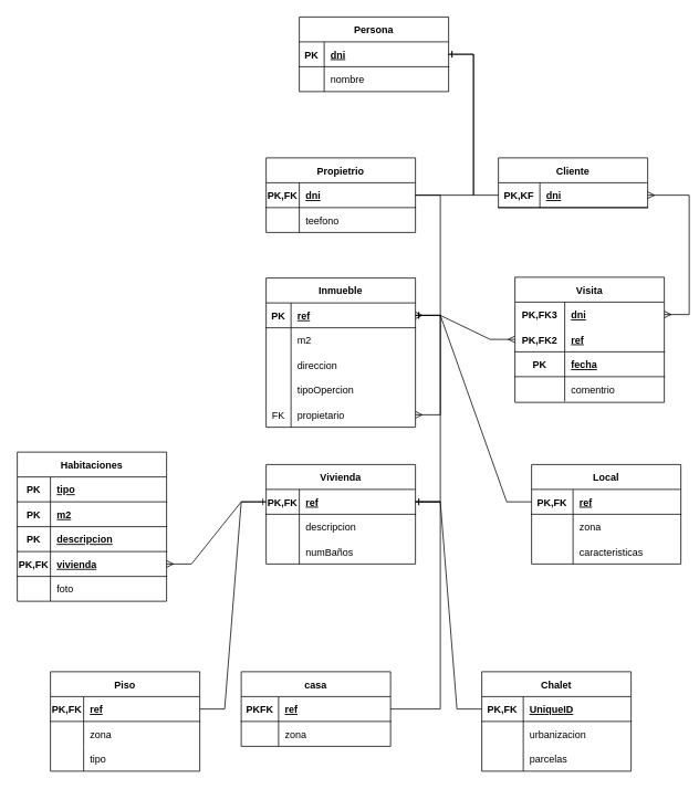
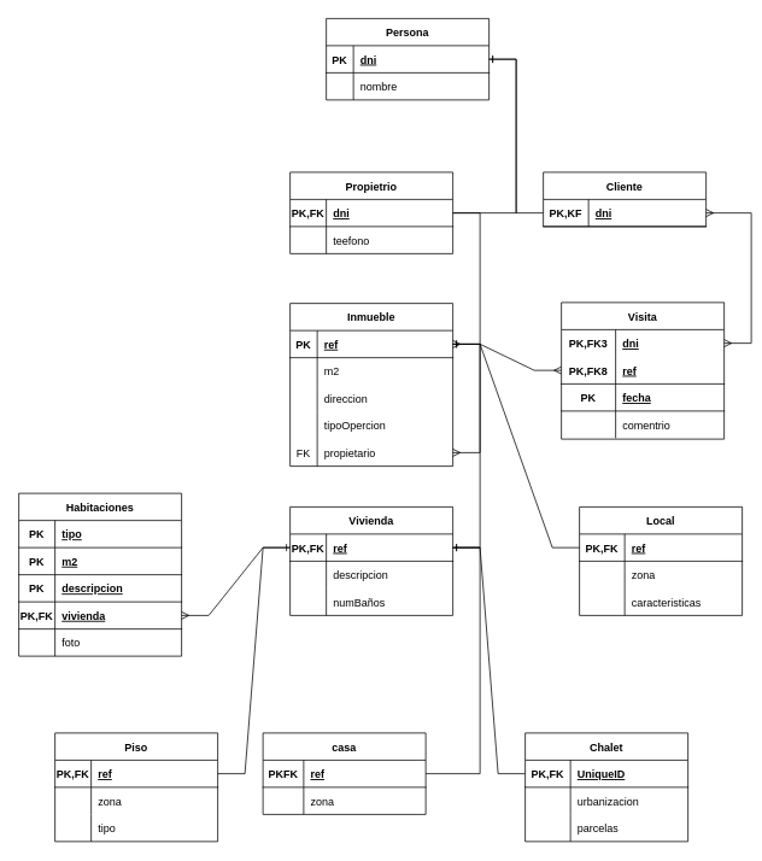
- <mxCell id="25" value="PK,FK2" style="shape=partialRectangle;connectable=0;fillColor=none;top=0;left=0;bottom=0;right=0;fontStyle=1;overflow=hidden;" vertex="1" parent="24"><mxGeometry width="60" height="30" as="geometry"><mxRectangle width="60" height="30" as="alternateBounds" /></mxGeometry></mxCell>
+ <mxCell id="25" value="PK,FK8" style="shape=partialRectangle;connectable=0;fillColor=none;top=0;left=0;bottom=0;right=0;fontStyle=1;overflow=hidden;" vertex="1" parent="24"><mxGeometry width="60" height="30" as="geometry"><mxRectangle width="60" height="30" as="alternateBounds" /></mxGeometry></mxCell>
